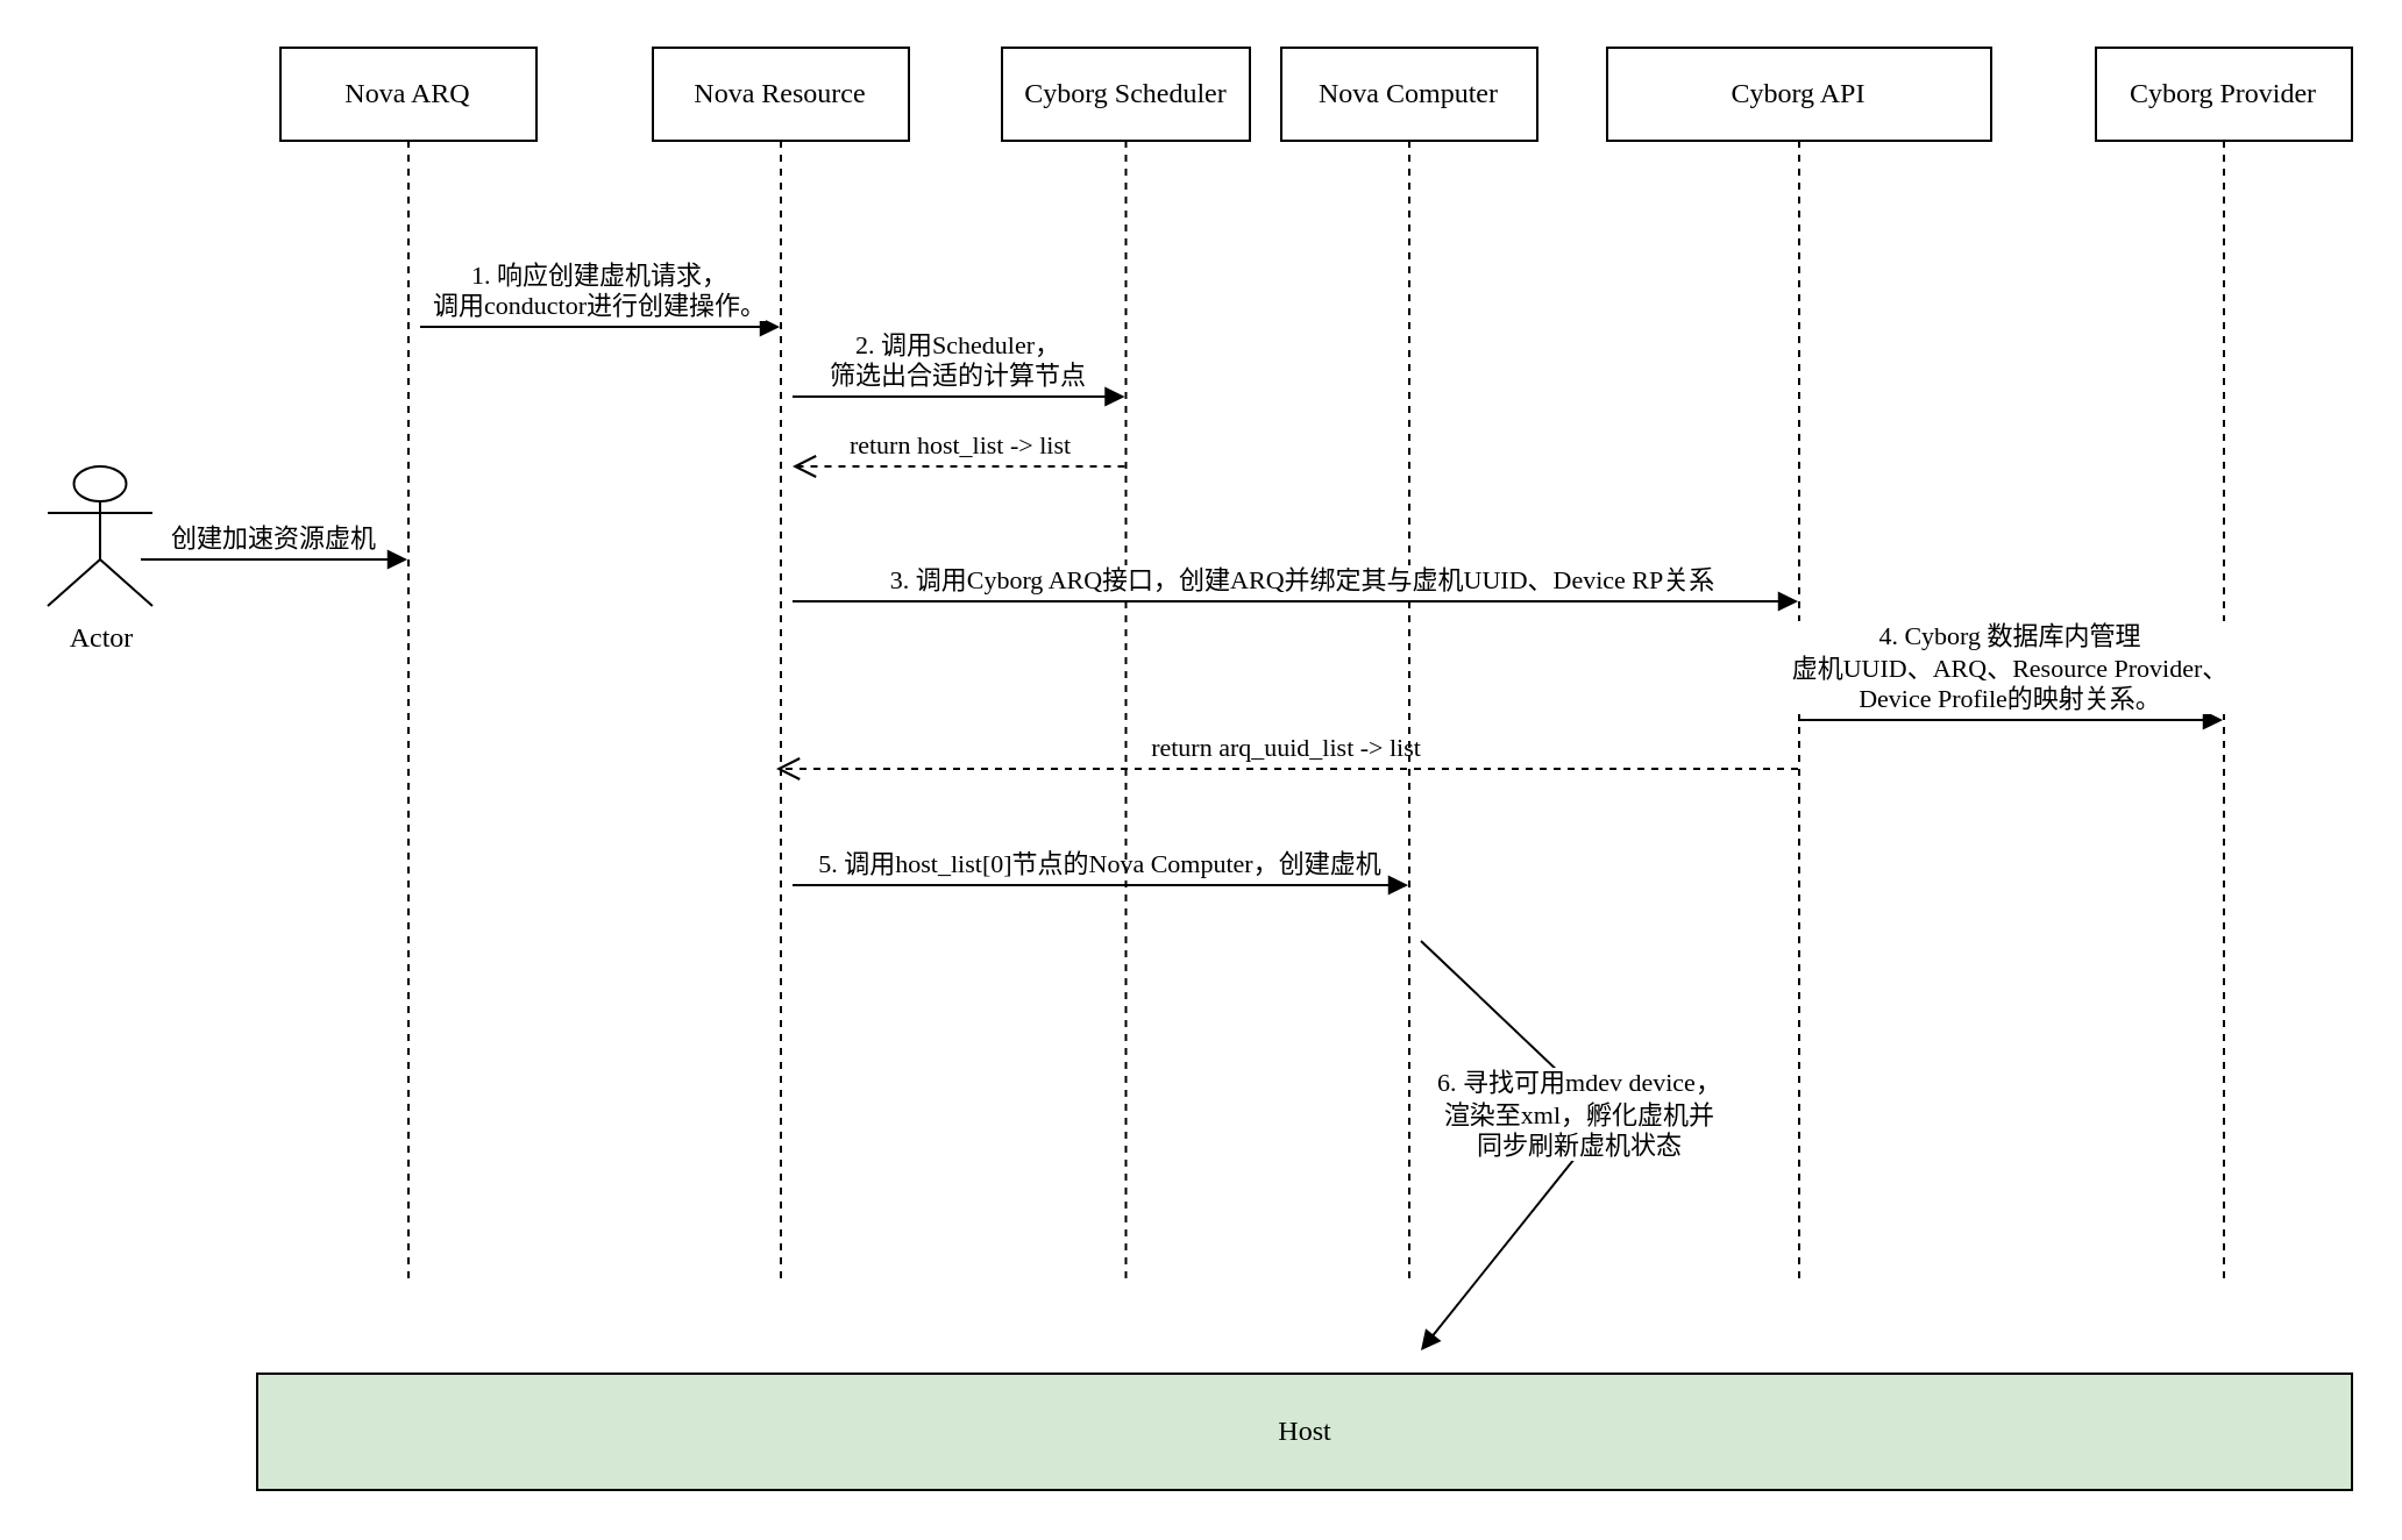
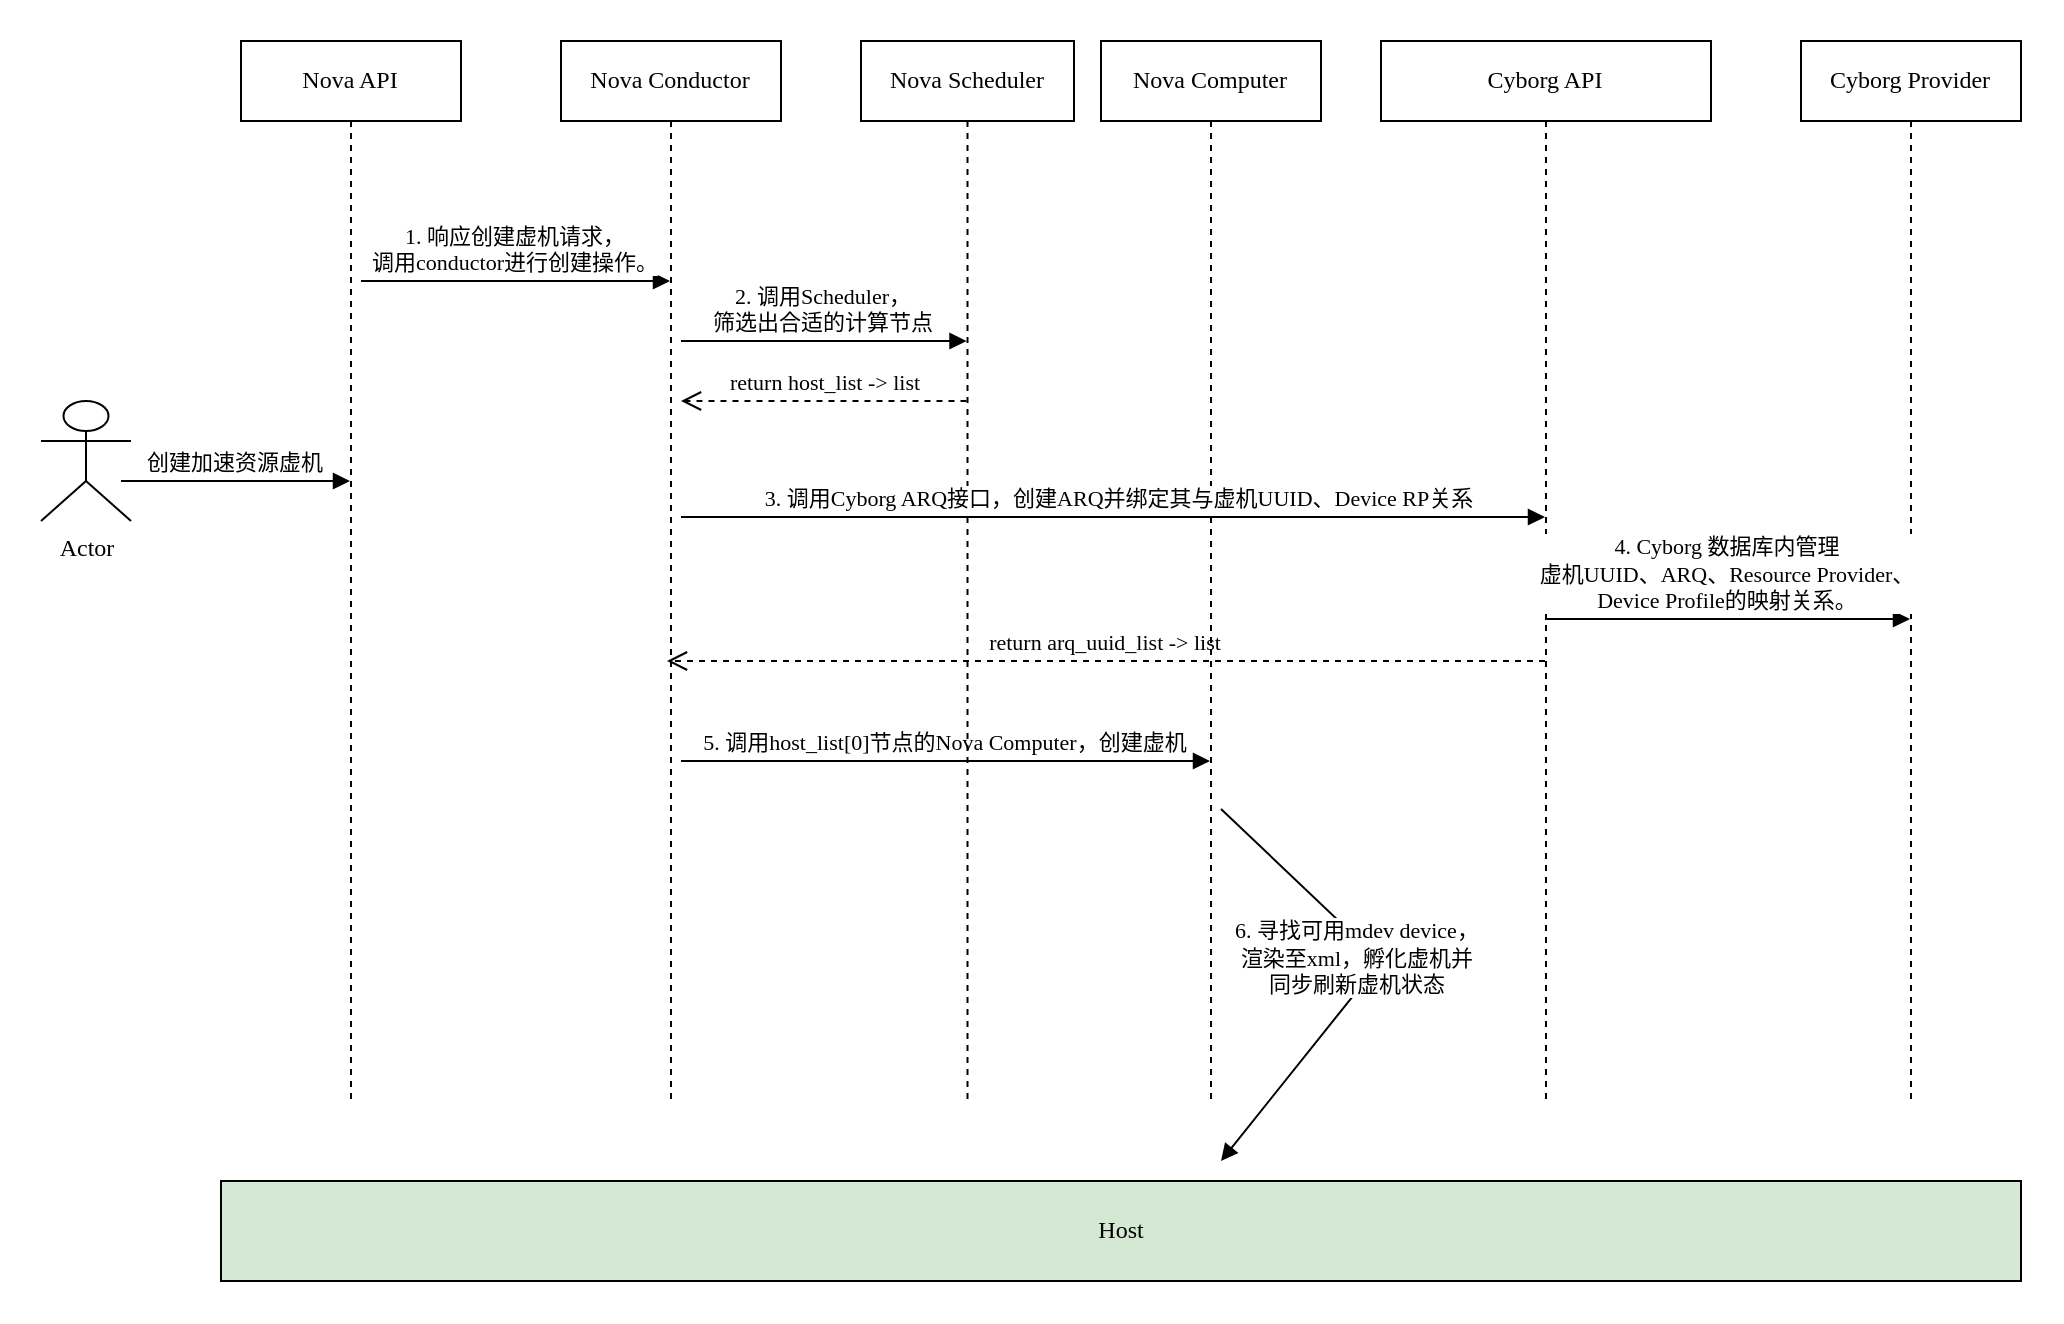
- <mxCell id="2" value="Nova ARQ" style="shape=umlLifeline;perimeter=lifelinePerimeter;whiteSpace=wrap;html=1;container=1;collapsible=0;recursiveResize=0;outlineConnect=0;fontFamily=Comic Sans MS;" parent="1" vertex="1"><mxGeometry x="120" y="20" width="110" height="530" as="geometry" /></mxCell>
+ <mxCell id="2" value="Nova API" style="shape=umlLifeline;perimeter=lifelinePerimeter;whiteSpace=wrap;html=1;container=1;collapsible=0;recursiveResize=0;outlineConnect=0;fontFamily=Comic Sans MS;" parent="1" vertex="1"><mxGeometry x="120" y="20" width="110" height="530" as="geometry" /></mxCell>
- <mxCell id="5" value="Nova Resource" style="shape=umlLifeline;perimeter=lifelinePerimeter;whiteSpace=wrap;html=1;container=1;collapsible=0;recursiveResize=0;outlineConnect=0;fontFamily=Comic Sans MS;" parent="1" vertex="1"><mxGeometry x="280" y="20" width="110" height="530" as="geometry" /></mxCell>
+ <mxCell id="5" value="Nova Conductor" style="shape=umlLifeline;perimeter=lifelinePerimeter;whiteSpace=wrap;html=1;container=1;collapsible=0;recursiveResize=0;outlineConnect=0;fontFamily=Comic Sans MS;" parent="1" vertex="1"><mxGeometry x="280" y="20" width="110" height="530" as="geometry" /></mxCell>
- <mxCell id="8" value="Cyborg Scheduler" style="shape=umlLifeline;perimeter=lifelinePerimeter;whiteSpace=wrap;html=1;container=1;collapsible=0;recursiveResize=0;outlineConnect=0;fontFamily=Comic Sans MS;" parent="1" vertex="1"><mxGeometry x="430" y="20" width="106.5" height="530" as="geometry" /></mxCell>
+ <mxCell id="8" value="Nova Scheduler" style="shape=umlLifeline;perimeter=lifelinePerimeter;whiteSpace=wrap;html=1;container=1;collapsible=0;recursiveResize=0;outlineConnect=0;fontFamily=Comic Sans MS;" parent="1" vertex="1"><mxGeometry x="430" y="20" width="106.5" height="530" as="geometry" /></mxCell>
